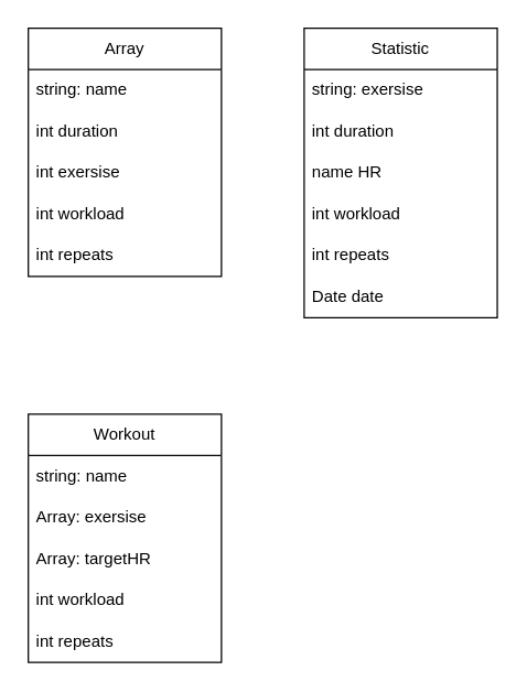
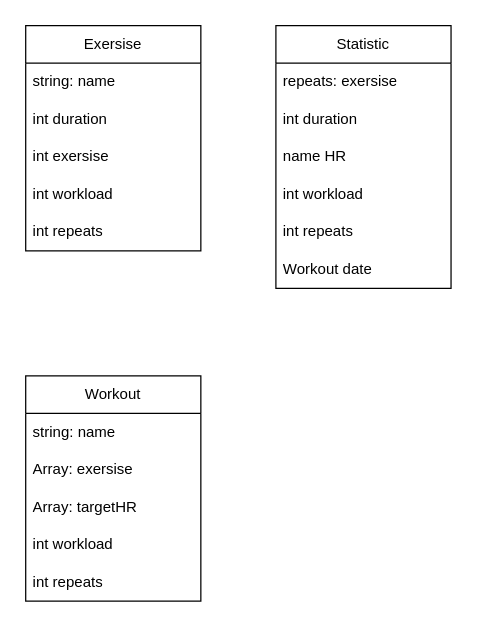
- <mxCell id="2" value="Array" style="swimlane;fontStyle=0;childLayout=stackLayout;horizontal=1;startSize=30;horizontalStack=0;resizeParent=1;resizeParentMax=0;resizeLast=0;collapsible=1;marginBottom=0;whiteSpace=wrap;html=1;" vertex="1" parent="1"><mxGeometry x="20" y="20" width="140" height="180" as="geometry" /></mxCell>
+ <mxCell id="2" value="Exersise" style="swimlane;fontStyle=0;childLayout=stackLayout;horizontal=1;startSize=30;horizontalStack=0;resizeParent=1;resizeParentMax=0;resizeLast=0;collapsible=1;marginBottom=0;whiteSpace=wrap;html=1;" vertex="1" parent="1"><mxGeometry x="20" y="20" width="140" height="180" as="geometry" /></mxCell>
- <mxCell id="9" value="string: exersise" style="text;strokeColor=none;fillColor=none;align=left;verticalAlign=middle;spacingLeft=4;spacingRight=4;overflow=hidden;points=[[0,0.5],[1,0.5]];portConstraint=eastwest;rotatable=0;whiteSpace=wrap;html=1;" vertex="1" parent="8"><mxGeometry y="30" width="140" height="30" as="geometry" /></mxCell>
+ <mxCell id="9" value="repeats: exersise" style="text;strokeColor=none;fillColor=none;align=left;verticalAlign=middle;spacingLeft=4;spacingRight=4;overflow=hidden;points=[[0,0.5],[1,0.5]];portConstraint=eastwest;rotatable=0;whiteSpace=wrap;html=1;" vertex="1" parent="8"><mxGeometry y="30" width="140" height="30" as="geometry" /></mxCell>
- <mxCell id="14" value="Date date" style="text;strokeColor=none;fillColor=none;align=left;verticalAlign=middle;spacingLeft=4;spacingRight=4;overflow=hidden;points=[[0,0.5],[1,0.5]];portConstraint=eastwest;rotatable=0;whiteSpace=wrap;html=1;" vertex="1" parent="8"><mxGeometry y="180" width="140" height="30" as="geometry" /></mxCell>
+ <mxCell id="14" value="Workout date" style="text;strokeColor=none;fillColor=none;align=left;verticalAlign=middle;spacingLeft=4;spacingRight=4;overflow=hidden;points=[[0,0.5],[1,0.5]];portConstraint=eastwest;rotatable=0;whiteSpace=wrap;html=1;" vertex="1" parent="8"><mxGeometry y="180" width="140" height="30" as="geometry" /></mxCell>
